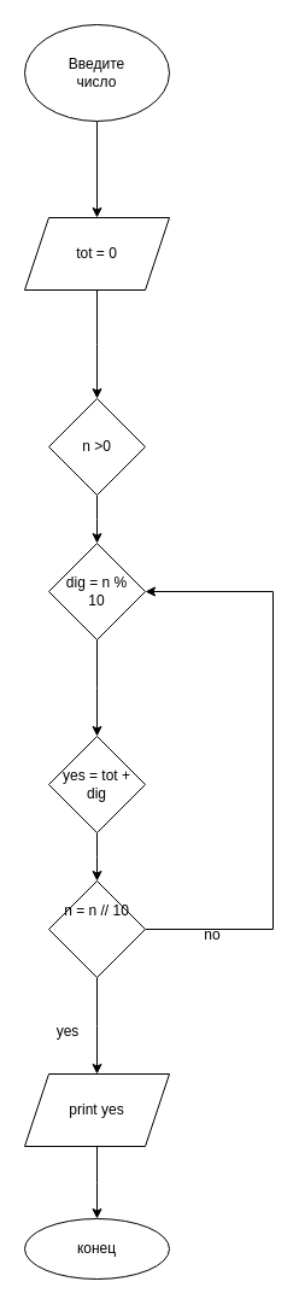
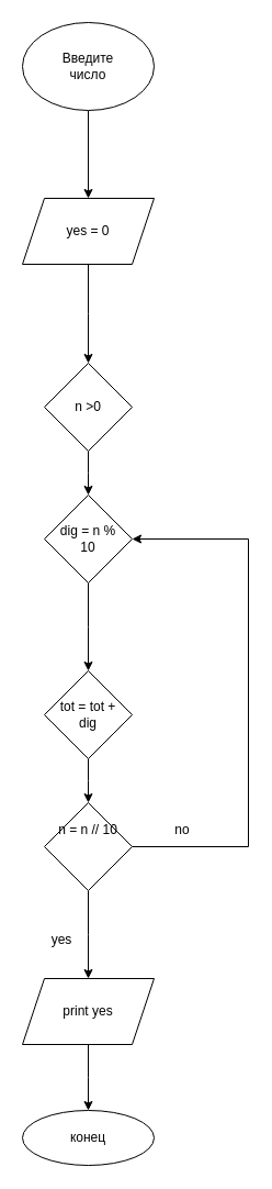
- <mxCell id="7" value="tot = 0" style="text;html=1;align=center;verticalAlign=middle;whiteSpace=wrap;rounded=0;" vertex="1" parent="1"><mxGeometry x="50" y="195" width="60" height="30" as="geometry" /></mxCell>
+ <mxCell id="7" value="yes = 0" style="text;html=1;align=center;verticalAlign=middle;whiteSpace=wrap;rounded=0;" vertex="1" parent="1"><mxGeometry x="50" y="195" width="60" height="30" as="geometry" /></mxCell>
- <mxCell id="16" value="yes = tot + dig" style="text;html=1;align=center;verticalAlign=middle;whiteSpace=wrap;rounded=0;" vertex="1" parent="1"><mxGeometry x="50" y="635" width="60" height="30" as="geometry" /></mxCell>
+ <mxCell id="16" value="tot = tot + dig" style="text;html=1;align=center;verticalAlign=middle;whiteSpace=wrap;rounded=0;" vertex="1" parent="1"><mxGeometry x="50" y="635" width="60" height="30" as="geometry" /></mxCell>
- <mxCell id="22" value="no" style="text;html=1;align=center;verticalAlign=middle;whiteSpace=wrap;rounded=0;" vertex="1" parent="1"><mxGeometry x="146" y="760" width="60" height="30" as="geometry" /></mxCell>
+ <mxCell id="22" value="no" style="text;html=1;align=center;verticalAlign=middle;whiteSpace=wrap;rounded=0;" vertex="1" parent="1"><mxGeometry x="136" y="740" width="60" height="30" as="geometry" /></mxCell>
